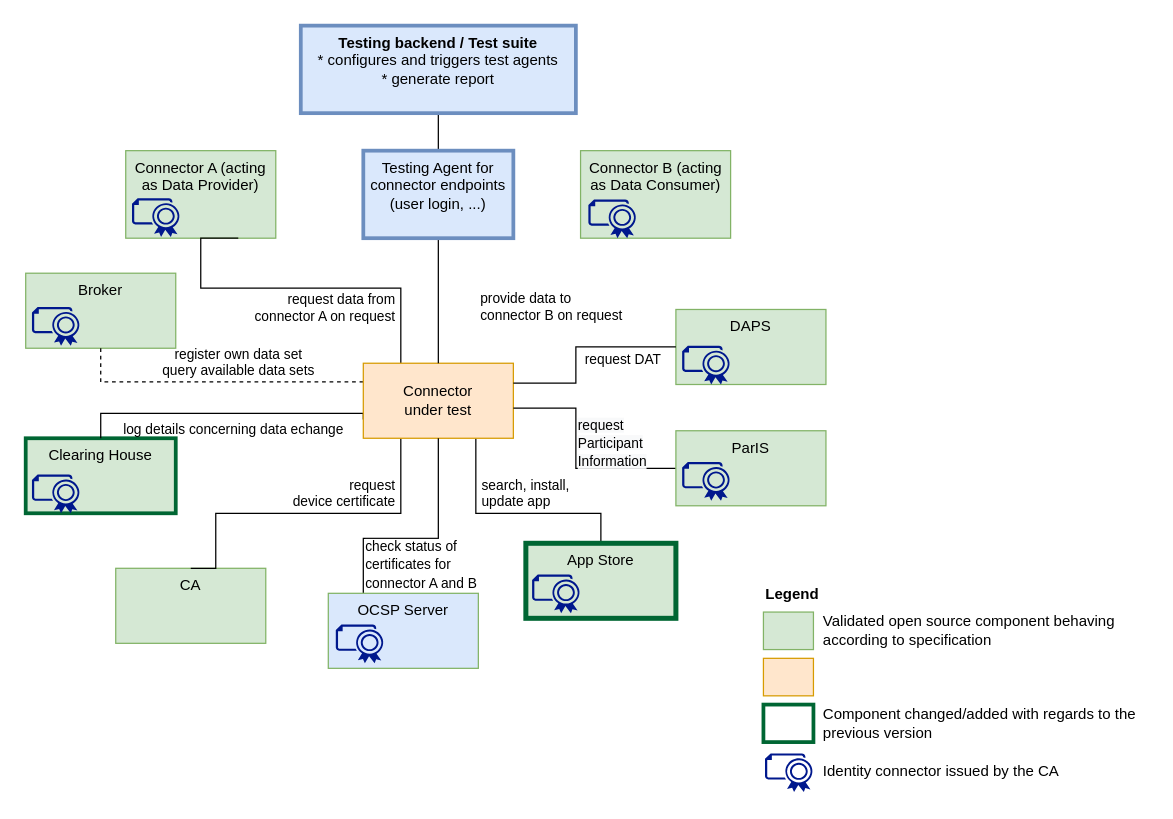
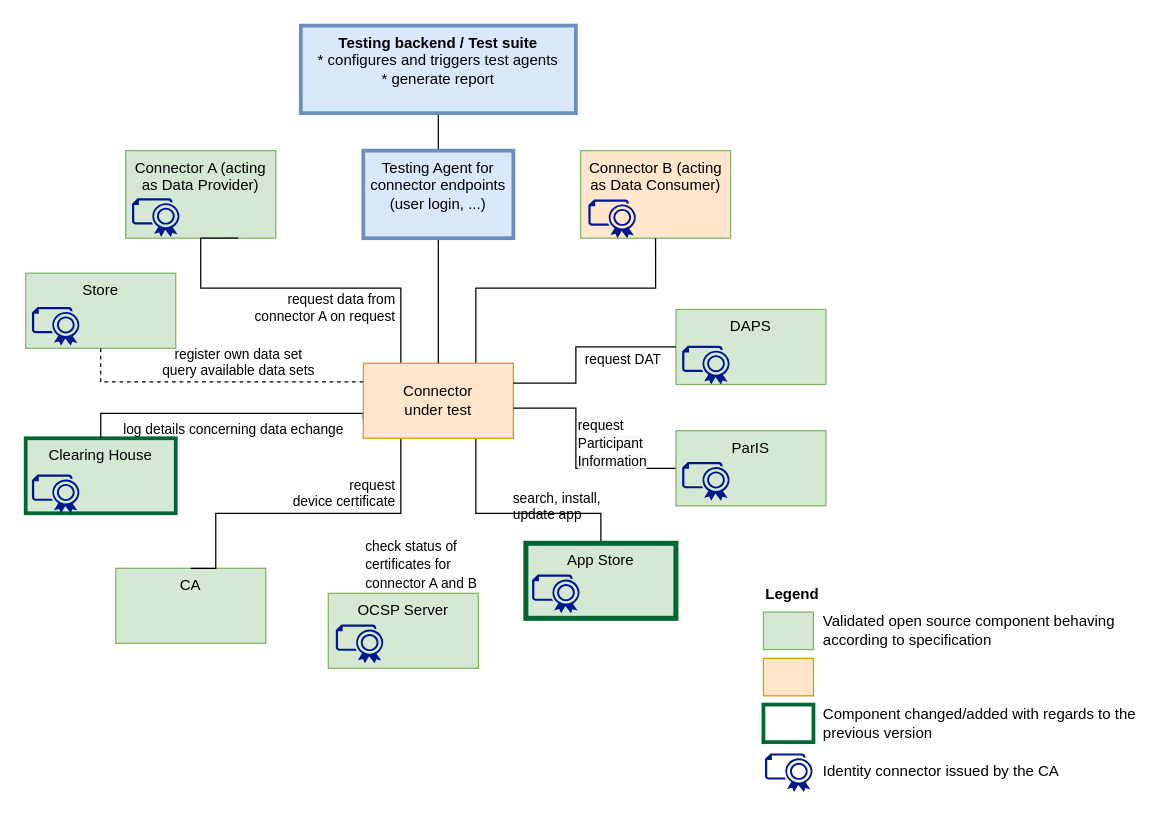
- <mxCell id="5" value="Connector B (acting as Data Consumer)" style="rounded=0;whiteSpace=wrap;html=1;fillColor=#d5e8d4;strokeColor=#82b366;verticalAlign=top;" parent="1" vertex="1"><mxGeometry x="463.75" y="120" width="120" height="70" as="geometry" /></mxCell>
+ <mxCell id="5" value="Connector B (acting as Data Consumer)" style="rounded=0;whiteSpace=wrap;html=1;fillColor=#ffe6cc;strokeColor=#82b366;verticalAlign=top;" parent="1" vertex="1"><mxGeometry x="463.75" y="120" width="120" height="70" as="geometry" /></mxCell>
+ <mxCell id="8" value="" style="edgeStyle=orthogonalEdgeStyle;rounded=0;orthogonalLoop=1;jettySize=auto;html=1;entryX=0.5;entryY=1;entryDx=0;entryDy=0;endArrow=none;endFill=0;align=left;exitX=0.75;exitY=0;exitDx=0;exitDy=0;" parent="1" source="13" target="5" edge="1"><mxGeometry x="-0.581" y="-10" relative="1" as="geometry"><Array as="points"><mxPoint x="380" y="230" /><mxPoint x="524" y="230" /></Array><mxPoint as="offset" /></mxGeometry></mxCell>
- <mxCell id="6" value="Broker" style="rounded=0;whiteSpace=wrap;html=1;fillColor=#d5e8d4;strokeColor=#82b366;verticalAlign=top;" parent="1" vertex="1"><mxGeometry x="20" y="218" width="120" height="60" as="geometry" /></mxCell>
+ <mxCell id="6" value="Store" style="rounded=0;whiteSpace=wrap;html=1;fillColor=#d5e8d4;strokeColor=#82b366;verticalAlign=top;" parent="1" vertex="1"><mxGeometry x="20" y="218" width="120" height="60" as="geometry" /></mxCell>
- <mxCell id="28" value="&lt;meta charset=&quot;utf-8&quot;&gt;&lt;span style=&quot;color: rgb(0, 0, 0); font-family: helvetica; font-size: 11px; font-style: normal; font-weight: 400; letter-spacing: normal; text-align: left; text-indent: 0px; text-transform: none; word-spacing: 0px; background-color: rgb(255, 255, 255); display: inline; float: none;&quot;&gt;provide data to&lt;/span&gt;&lt;br style=&quot;color: rgb(0, 0, 0); font-family: helvetica; font-size: 11px; font-style: normal; font-weight: 400; letter-spacing: normal; text-align: left; text-indent: 0px; text-transform: none; word-spacing: 0px;&quot;&gt;&lt;span style=&quot;color: rgb(0, 0, 0); font-family: helvetica; font-size: 11px; font-style: normal; font-weight: 400; letter-spacing: normal; text-align: left; text-indent: 0px; text-transform: none; word-spacing: 0px; background-color: rgb(255, 255, 255); display: inline; float: none;&quot;&gt;connector B on request&lt;/span&gt;" style="text;whiteSpace=wrap;html=1;" parent="1" vertex="1"><mxGeometry x="382" y="224" width="140" height="40" as="geometry" /></mxCell>
- <mxCell id="35" value="&lt;div style=&quot;color: rgb(0 , 0 , 0) ; font-family: &amp;#34;helvetica&amp;#34; ; font-size: 11px ; font-style: normal ; font-weight: 400 ; letter-spacing: normal ; text-indent: 0px ; text-transform: none ; word-spacing: 0px&quot;&gt;search, install,&lt;br&gt;update app&lt;/div&gt;" style="text;whiteSpace=wrap;html=1;align=left;" parent="1" vertex="1"><mxGeometry x="383.38" y="375" width="110" height="40" as="geometry" /></mxCell>
+ <mxCell id="35" value="&lt;div style=&quot;color: rgb(0 , 0 , 0) ; font-family: &amp;#34;helvetica&amp;#34; ; font-size: 11px ; font-style: normal ; font-weight: 400 ; letter-spacing: normal ; text-indent: 0px ; text-transform: none ; word-spacing: 0px&quot;&gt;search, install,&lt;br&gt;update app&lt;/div&gt;" style="text;whiteSpace=wrap;html=1;align=left;" parent="1" vertex="1"><mxGeometry x="408.38" y="385" width="110" height="40" as="geometry" /></mxCell>
- <mxCell id="24" style="edgeStyle=orthogonalEdgeStyle;rounded=0;orthogonalLoop=1;jettySize=auto;html=1;endArrow=none;endFill=0;" parent="1" source="25" target="13" edge="1"><mxGeometry relative="1" as="geometry"><Array as="points"><mxPoint x="290" y="430" /><mxPoint x="350" y="430" /></Array></mxGeometry></mxCell>
- <mxCell id="25" value="OCSP Server" style="rounded=0;whiteSpace=wrap;html=1;fillColor=#dae8fc;verticalAlign=top;strokeColor=#82b366;strokeWidth=1;" parent="1" vertex="1"><mxGeometry x="262" y="474" width="120" height="60" as="geometry" /></mxCell>
+ <mxCell id="25" value="OCSP Server" style="rounded=0;whiteSpace=wrap;html=1;fillColor=#d5e8d4;verticalAlign=top;strokeColor=#82b366;strokeWidth=1;" parent="1" vertex="1"><mxGeometry x="262" y="474" width="120" height="60" as="geometry" /></mxCell>
